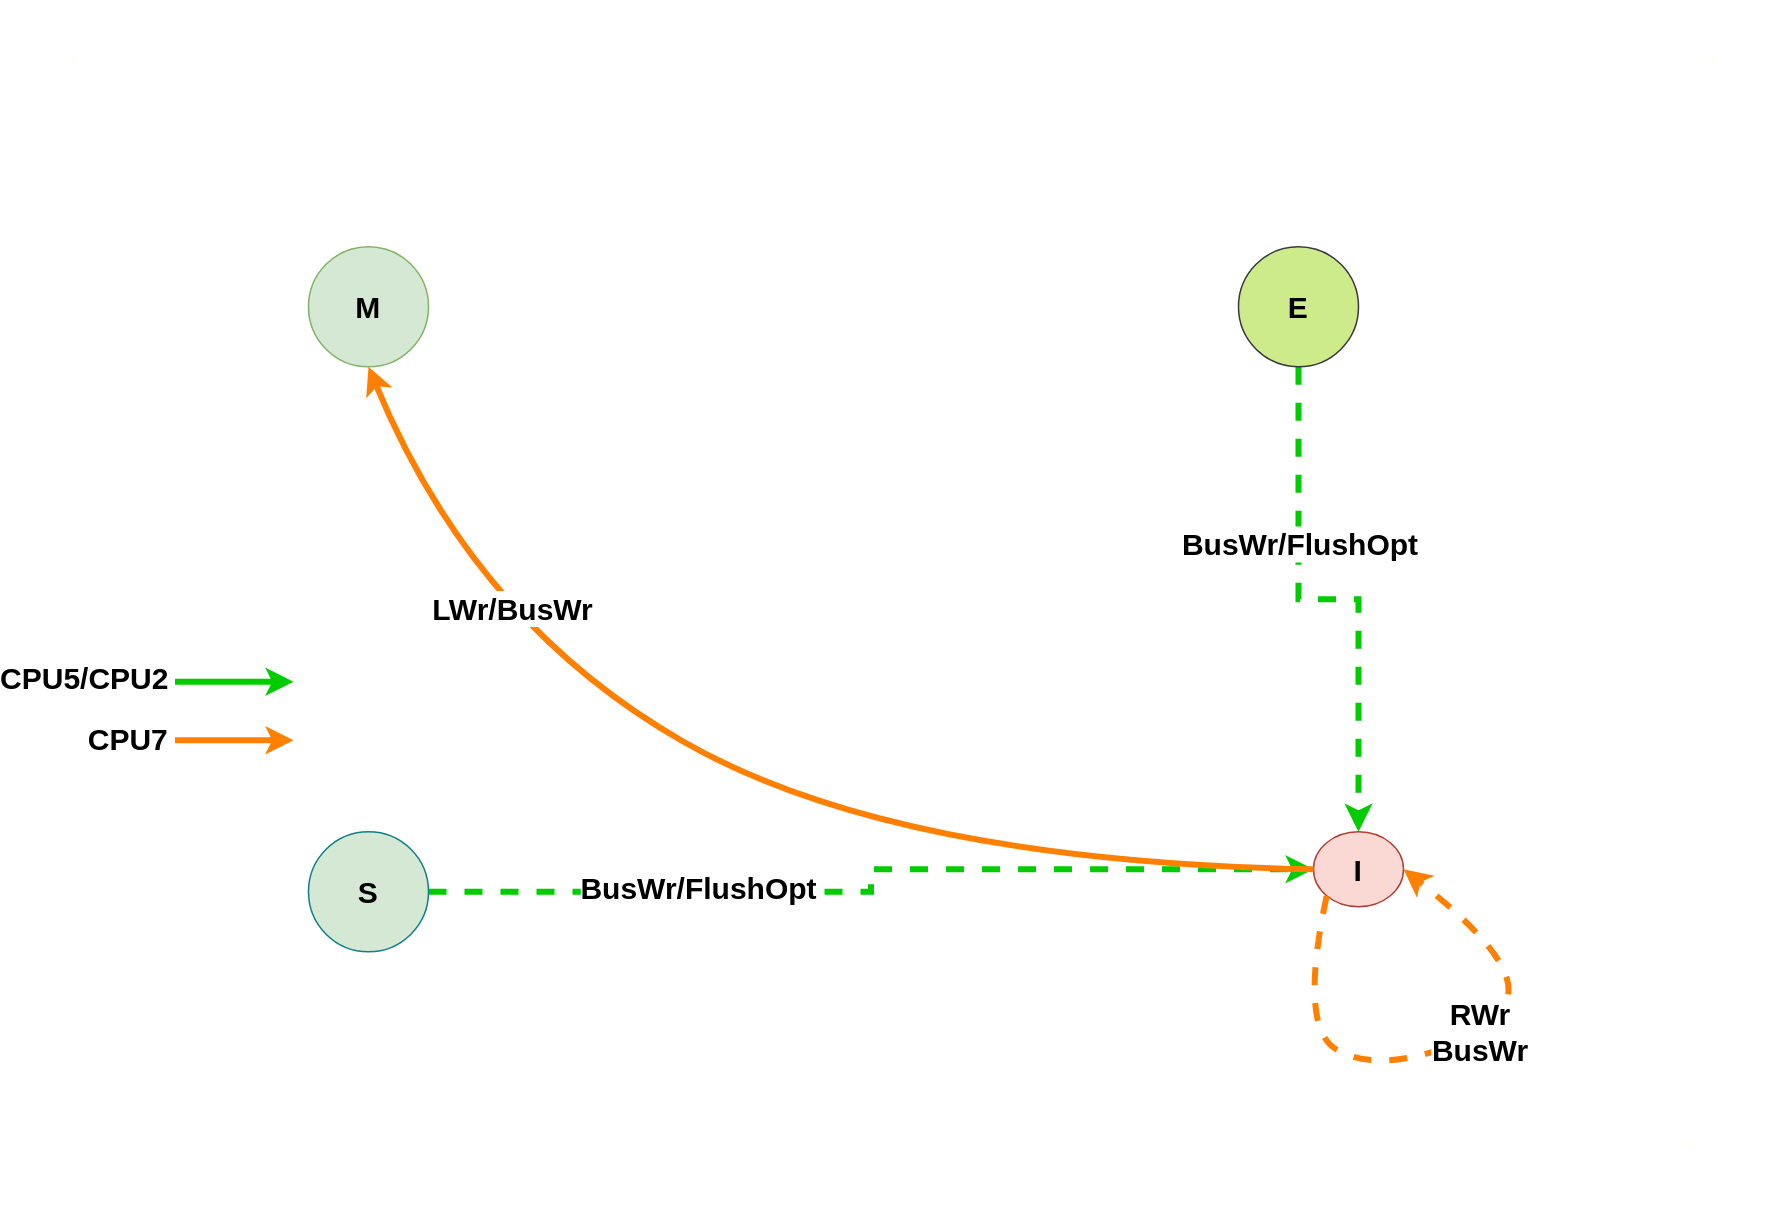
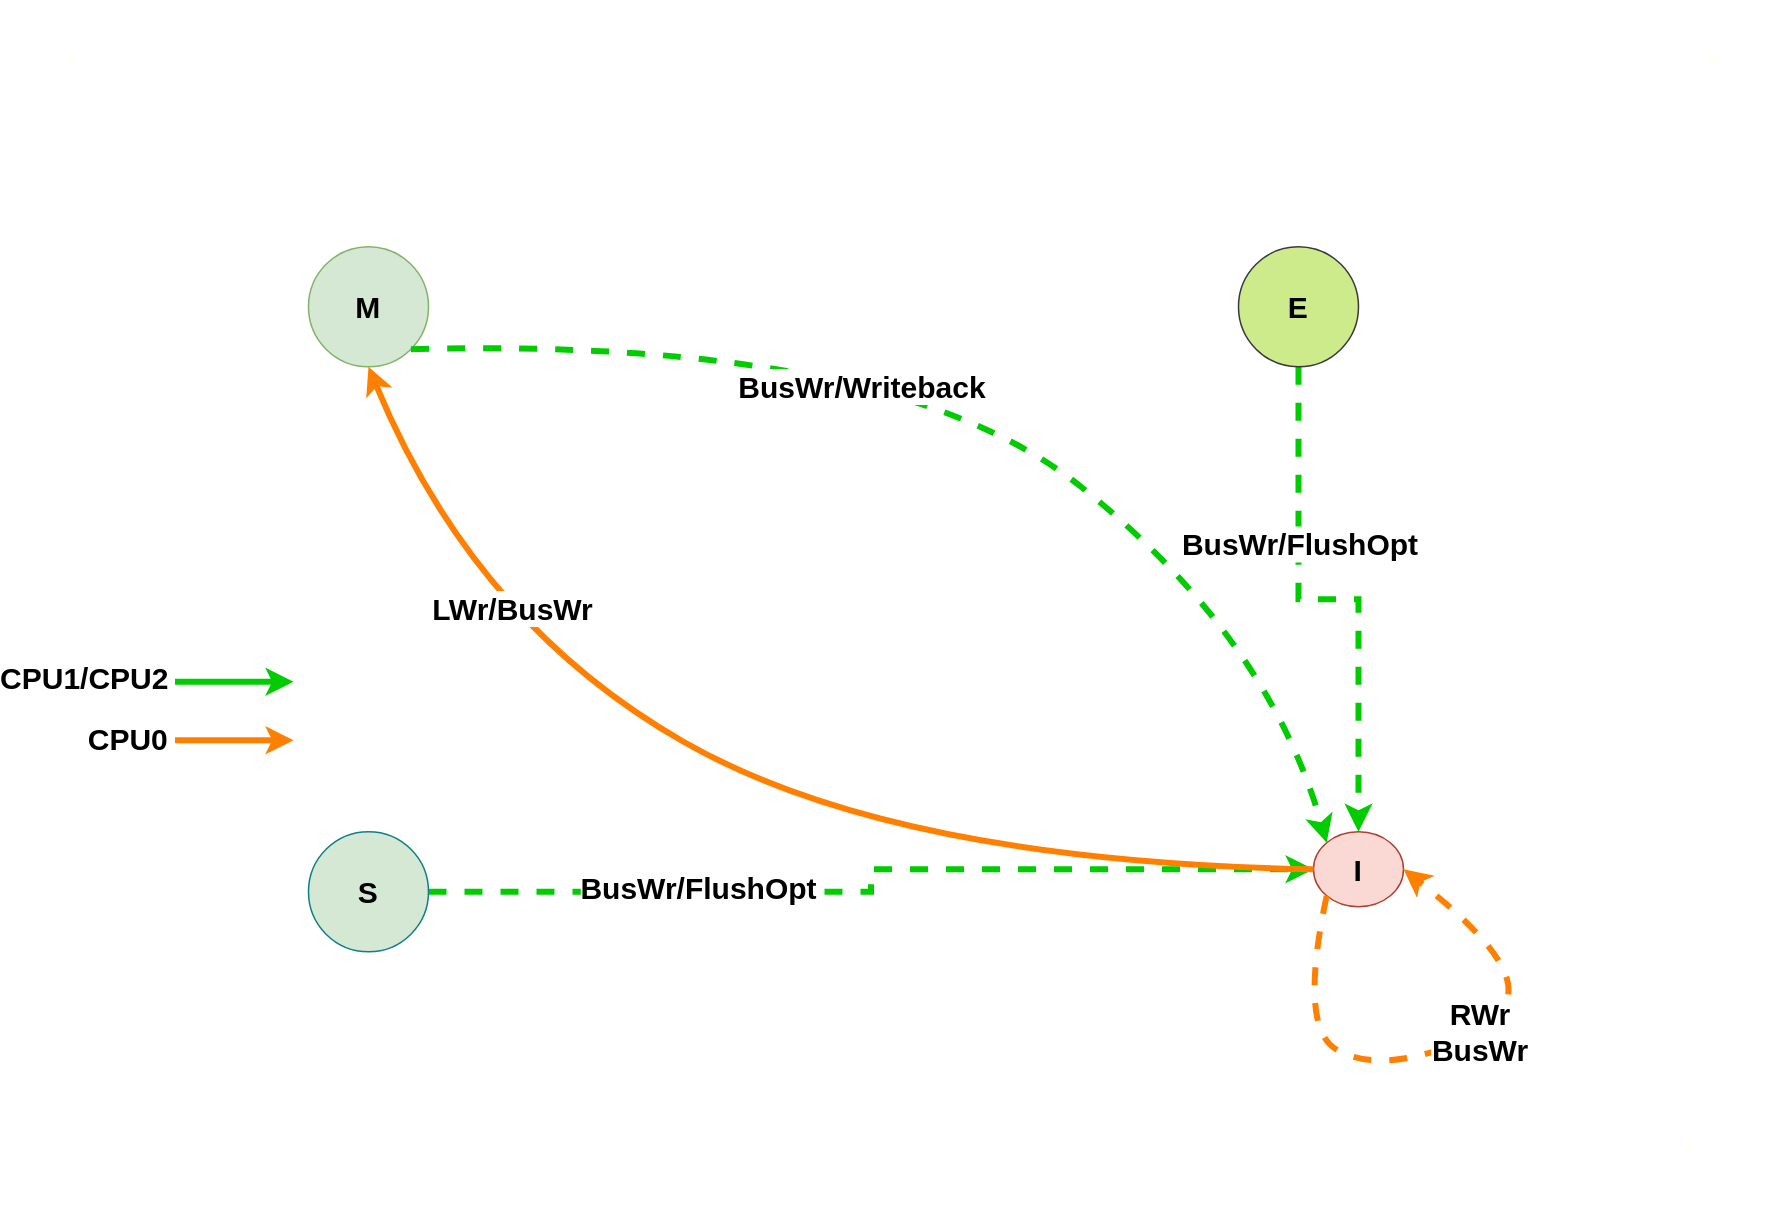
+ <mxCell id="12" value="" style="curved=1;endArrow=classic;html=1;rounded=0;strokeWidth=4;fontSize=20;exitX=1;exitY=1;exitDx=0;exitDy=0;entryX=0;entryY=0;entryDx=0;entryDy=0;dashed=1;strokeColor=#00CC00;" parent="1" source="2" target="9" edge="1"><mxGeometry width="50" height="50" relative="1" as="geometry"><mxPoint x="429" y="494" as="sourcePoint" /><mxPoint x="479" y="444" as="targetPoint" /><Array as="points"><mxPoint x="589" y="224" /><mxPoint x="839" y="424" /></Array></mxGeometry></mxCell>
+ <mxCell id="13" value="BusWr/Writeback" style="edgeLabel;html=1;align=center;verticalAlign=middle;resizable=0;points=[];fontSize=20;fontStyle=1" parent="12" vertex="1" connectable="0"><mxGeometry x="-0.238" y="-32" relative="1" as="geometry"><mxPoint as="offset" /></mxGeometry></mxCell>
- <mxCell id="22" value="CPU5/CPU2" style="text;html=1;strokeColor=none;fillColor=none;align=center;verticalAlign=middle;whiteSpace=wrap;rounded=0;fontSize=20;fontColor=#000000;fontStyle=1" vertex="1" parent="1"><mxGeometry x="20" y="436" width="60" height="30" as="geometry" /></mxCell>
+ <mxCell id="22" value="CPU1/CPU2" style="text;html=1;strokeColor=none;fillColor=none;align=center;verticalAlign=middle;whiteSpace=wrap;rounded=0;fontSize=20;fontColor=#000000;fontStyle=1" vertex="1" parent="1"><mxGeometry x="20" y="436" width="60" height="30" as="geometry" /></mxCell>
- <mxCell id="21" value="CPU7" style="text;html=1;strokeColor=none;fillColor=none;align=center;verticalAlign=middle;whiteSpace=wrap;rounded=0;fontSize=20;fontColor=#000000;fontStyle=1" vertex="1" parent="1"><mxGeometry x="49" y="477" width="60" height="30" as="geometry" /></mxCell>
+ <mxCell id="21" value="CPU0" style="text;html=1;strokeColor=none;fillColor=none;align=center;verticalAlign=middle;whiteSpace=wrap;rounded=0;fontSize=20;fontColor=#000000;fontStyle=1" vertex="1" parent="1"><mxGeometry x="49" y="477" width="60" height="30" as="geometry" /></mxCell>
